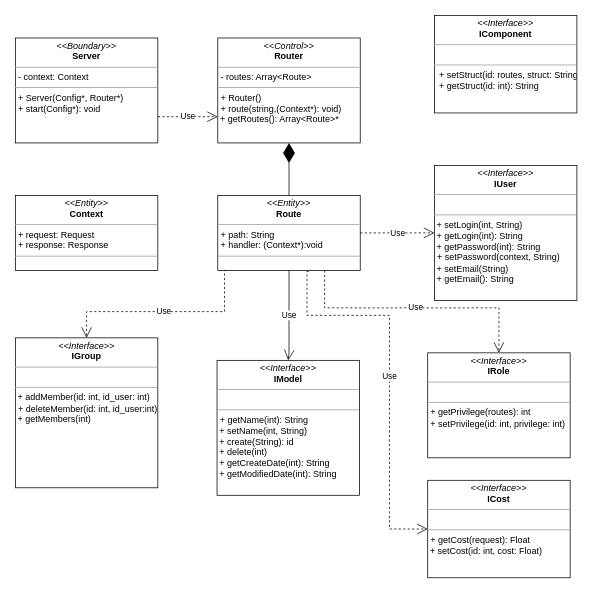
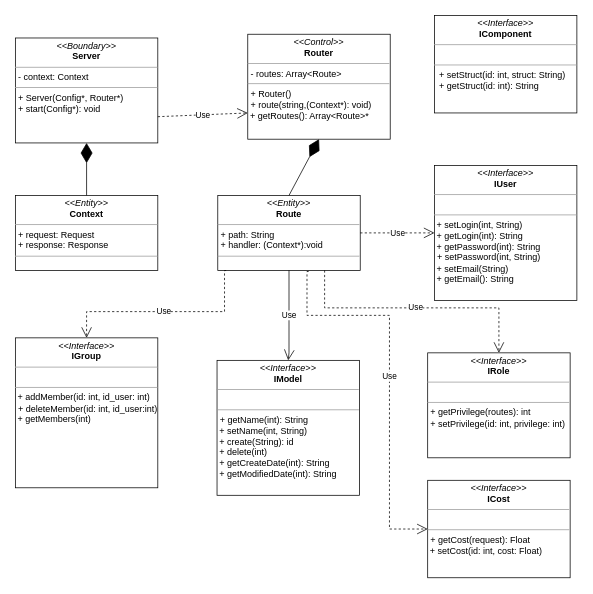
- <mxCell id="17" value="&lt;p style=&quot;margin:0px;margin-top:4px;text-align:center;&quot;&gt;&lt;i&gt;&amp;lt;&amp;lt;Interface&amp;gt;&amp;gt;&lt;/i&gt;&lt;br&gt;&lt;b&gt;IComponent&lt;/b&gt;&lt;br&gt;&lt;/p&gt;&lt;hr size=&quot;1&quot;&gt;&lt;p style=&quot;margin:0px;margin-left:4px;&quot;&gt;&lt;br&gt;&lt;/p&gt;&lt;hr size=&quot;1&quot;&gt;&lt;div&gt;&amp;nbsp; + setStruct(id: routes, struct: String)&lt;/div&gt;&lt;div&gt;&amp;nbsp; + getStruct(id: int): String&lt;br&gt;&lt;/div&gt;" style="verticalAlign=top;align=left;overflow=fill;fontSize=12;fontFamily=Helvetica;html=1;" vertex="1" parent="1"><mxGeometry x="579" y="20" width="190" height="130" as="geometry" /></mxCell>
+ <mxCell id="17" value="&lt;p style=&quot;margin:0px;margin-top:4px;text-align:center;&quot;&gt;&lt;i&gt;&amp;lt;&amp;lt;Interface&amp;gt;&amp;gt;&lt;/i&gt;&lt;br&gt;&lt;b&gt;IComponent&lt;/b&gt;&lt;br&gt;&lt;/p&gt;&lt;hr size=&quot;1&quot;&gt;&lt;p style=&quot;margin:0px;margin-left:4px;&quot;&gt;&lt;br&gt;&lt;/p&gt;&lt;hr size=&quot;1&quot;&gt;&lt;div&gt;&amp;nbsp; + setStruct(id: int, struct: String)&lt;/div&gt;&lt;div&gt;&amp;nbsp; + getStruct(id: int): String&lt;br&gt;&lt;/div&gt;" style="verticalAlign=top;align=left;overflow=fill;fontSize=12;fontFamily=Helvetica;html=1;" vertex="1" parent="1"><mxGeometry x="579" y="20" width="190" height="130" as="geometry" /></mxCell>
- <mxCell id="2" value="&lt;p style=&quot;margin:0px;margin-top:4px;text-align:center;&quot;&gt;&lt;i&gt;&amp;lt;&amp;lt;Control&amp;gt;&amp;gt;&lt;/i&gt;&lt;br&gt;&lt;b&gt;Router&lt;/b&gt;&lt;br&gt;&lt;/p&gt;&lt;hr size=&quot;1&quot;&gt;&lt;p style=&quot;margin:0px;margin-left:4px;&quot;&gt;- routes: Array&amp;lt;Route&amp;gt;&lt;br&gt;&lt;/p&gt;&lt;hr size=&quot;1&quot;&gt;&lt;p style=&quot;margin:0px;margin-left:4px;&quot;&gt;+ Router()&lt;br&gt;&lt;/p&gt;&lt;p style=&quot;margin:0px;margin-left:4px;&quot;&gt;+ route(string,(Context*): void)&lt;br&gt;&lt;/p&gt;&lt;div&gt;&amp;nbsp;+ getRoutes(): Array&amp;lt;Route&amp;gt;*&lt;br&gt;&lt;/div&gt;&lt;div&gt;&lt;br&gt;&lt;/div&gt;" style="verticalAlign=top;align=left;overflow=fill;fontSize=12;fontFamily=Helvetica;html=1;" vertex="1" parent="1"><mxGeometry x="290" y="50" width="190" height="140" as="geometry" /></mxCell>
+ <mxCell id="2" value="&lt;p style=&quot;margin:0px;margin-top:4px;text-align:center;&quot;&gt;&lt;i&gt;&amp;lt;&amp;lt;Control&amp;gt;&amp;gt;&lt;/i&gt;&lt;br&gt;&lt;b&gt;Router&lt;/b&gt;&lt;br&gt;&lt;/p&gt;&lt;hr size=&quot;1&quot;&gt;&lt;p style=&quot;margin:0px;margin-left:4px;&quot;&gt;- routes: Array&amp;lt;Route&amp;gt;&lt;br&gt;&lt;/p&gt;&lt;hr size=&quot;1&quot;&gt;&lt;p style=&quot;margin:0px;margin-left:4px;&quot;&gt;+ Router()&lt;br&gt;&lt;/p&gt;&lt;p style=&quot;margin:0px;margin-left:4px;&quot;&gt;+ route(string,(Context*): void)&lt;br&gt;&lt;/p&gt;&lt;div&gt;&amp;nbsp;+ getRoutes(): Array&amp;lt;Route&amp;gt;*&lt;br&gt;&lt;/div&gt;&lt;div&gt;&lt;br&gt;&lt;/div&gt;" style="verticalAlign=top;align=left;overflow=fill;fontSize=12;fontFamily=Helvetica;html=1;" vertex="1" parent="1"><mxGeometry x="330" y="45" width="190" height="140" as="geometry" /></mxCell>
+ <mxCell id="5" value="" style="endArrow=diamondThin;endFill=1;endSize=24;html=1;rounded=0;entryX=0.5;entryY=1;entryDx=0;entryDy=0;exitX=0.5;exitY=0;exitDx=0;exitDy=0;" edge="1" parent="1" source="4" target="3"><mxGeometry width="160" relative="1" as="geometry"><mxPoint x="230" y="280" as="sourcePoint" /><mxPoint x="390" y="280" as="targetPoint" /></mxGeometry></mxCell>
- <mxCell id="9" value="&lt;p style=&quot;margin:0px;margin-top:4px;text-align:center;&quot;&gt;&lt;i&gt;&amp;lt;&amp;lt;Interface&amp;gt;&amp;gt;&lt;/i&gt;&lt;br&gt;&lt;b&gt;IUser&lt;/b&gt;&lt;br&gt;&lt;/p&gt;&lt;hr size=&quot;1&quot;&gt;&lt;p style=&quot;margin:0px;margin-left:4px;&quot;&gt;&lt;br&gt;&lt;/p&gt;&lt;hr size=&quot;1&quot;&gt;&lt;div&gt;&amp;nbsp;+ setLogin(int, String)&lt;/div&gt;&lt;div&gt;&amp;nbsp;+ getLogin(int): String&lt;br&gt;&lt;/div&gt;&lt;div&gt;&amp;nbsp;+ getPassword(int): String&lt;/div&gt;&lt;p style=&quot;margin:0px;margin-left:4px;&quot;&gt;+ setPassword(context, String)&lt;br&gt;&lt;/p&gt;&lt;div&gt;&amp;nbsp;+ setEmail(String)&lt;/div&gt;&lt;div&gt;&amp;nbsp;+ getEmail(): String&lt;/div&gt;" style="verticalAlign=top;align=left;overflow=fill;fontSize=12;fontFamily=Helvetica;html=1;" vertex="1" parent="1"><mxGeometry x="579" y="220" width="190" height="180" as="geometry" /></mxCell>
+ <mxCell id="9" value="&lt;p style=&quot;margin:0px;margin-top:4px;text-align:center;&quot;&gt;&lt;i&gt;&amp;lt;&amp;lt;Interface&amp;gt;&amp;gt;&lt;/i&gt;&lt;br&gt;&lt;b&gt;IUser&lt;/b&gt;&lt;br&gt;&lt;/p&gt;&lt;hr size=&quot;1&quot;&gt;&lt;p style=&quot;margin:0px;margin-left:4px;&quot;&gt;&lt;br&gt;&lt;/p&gt;&lt;hr size=&quot;1&quot;&gt;&lt;div&gt;&amp;nbsp;+ setLogin(int, String)&lt;/div&gt;&lt;div&gt;&amp;nbsp;+ getLogin(int): String&lt;br&gt;&lt;/div&gt;&lt;div&gt;&amp;nbsp;+ getPassword(int): String&lt;/div&gt;&lt;p style=&quot;margin:0px;margin-left:4px;&quot;&gt;+ setPassword(int, String)&lt;br&gt;&lt;/p&gt;&lt;div&gt;&amp;nbsp;+ setEmail(String)&lt;/div&gt;&lt;div&gt;&amp;nbsp;+ getEmail(): String&lt;/div&gt;" style="verticalAlign=top;align=left;overflow=fill;fontSize=12;fontFamily=Helvetica;html=1;" vertex="1" parent="1"><mxGeometry x="579" y="220" width="190" height="180" as="geometry" /></mxCell>
